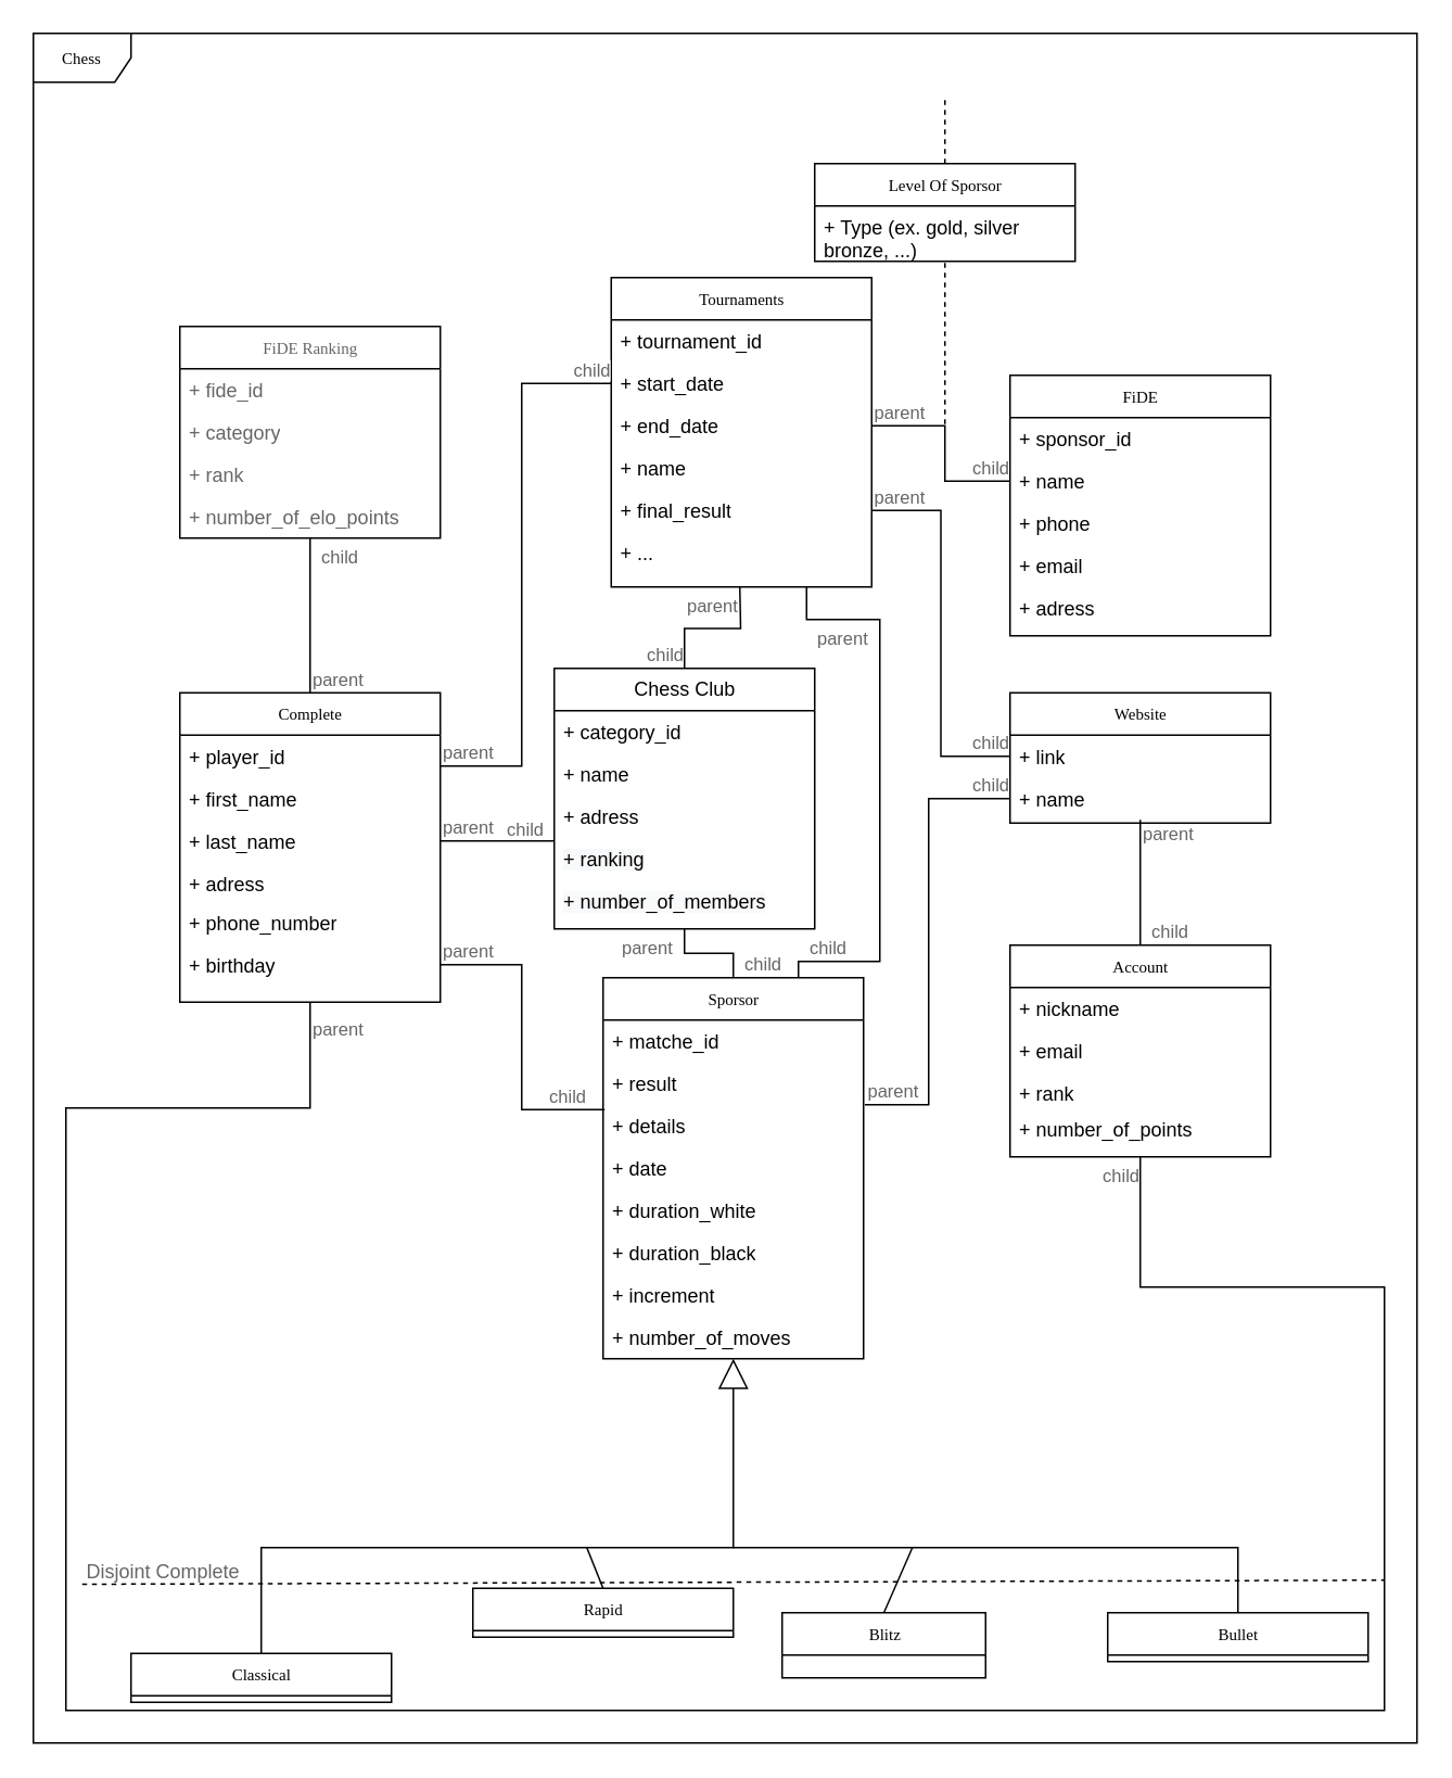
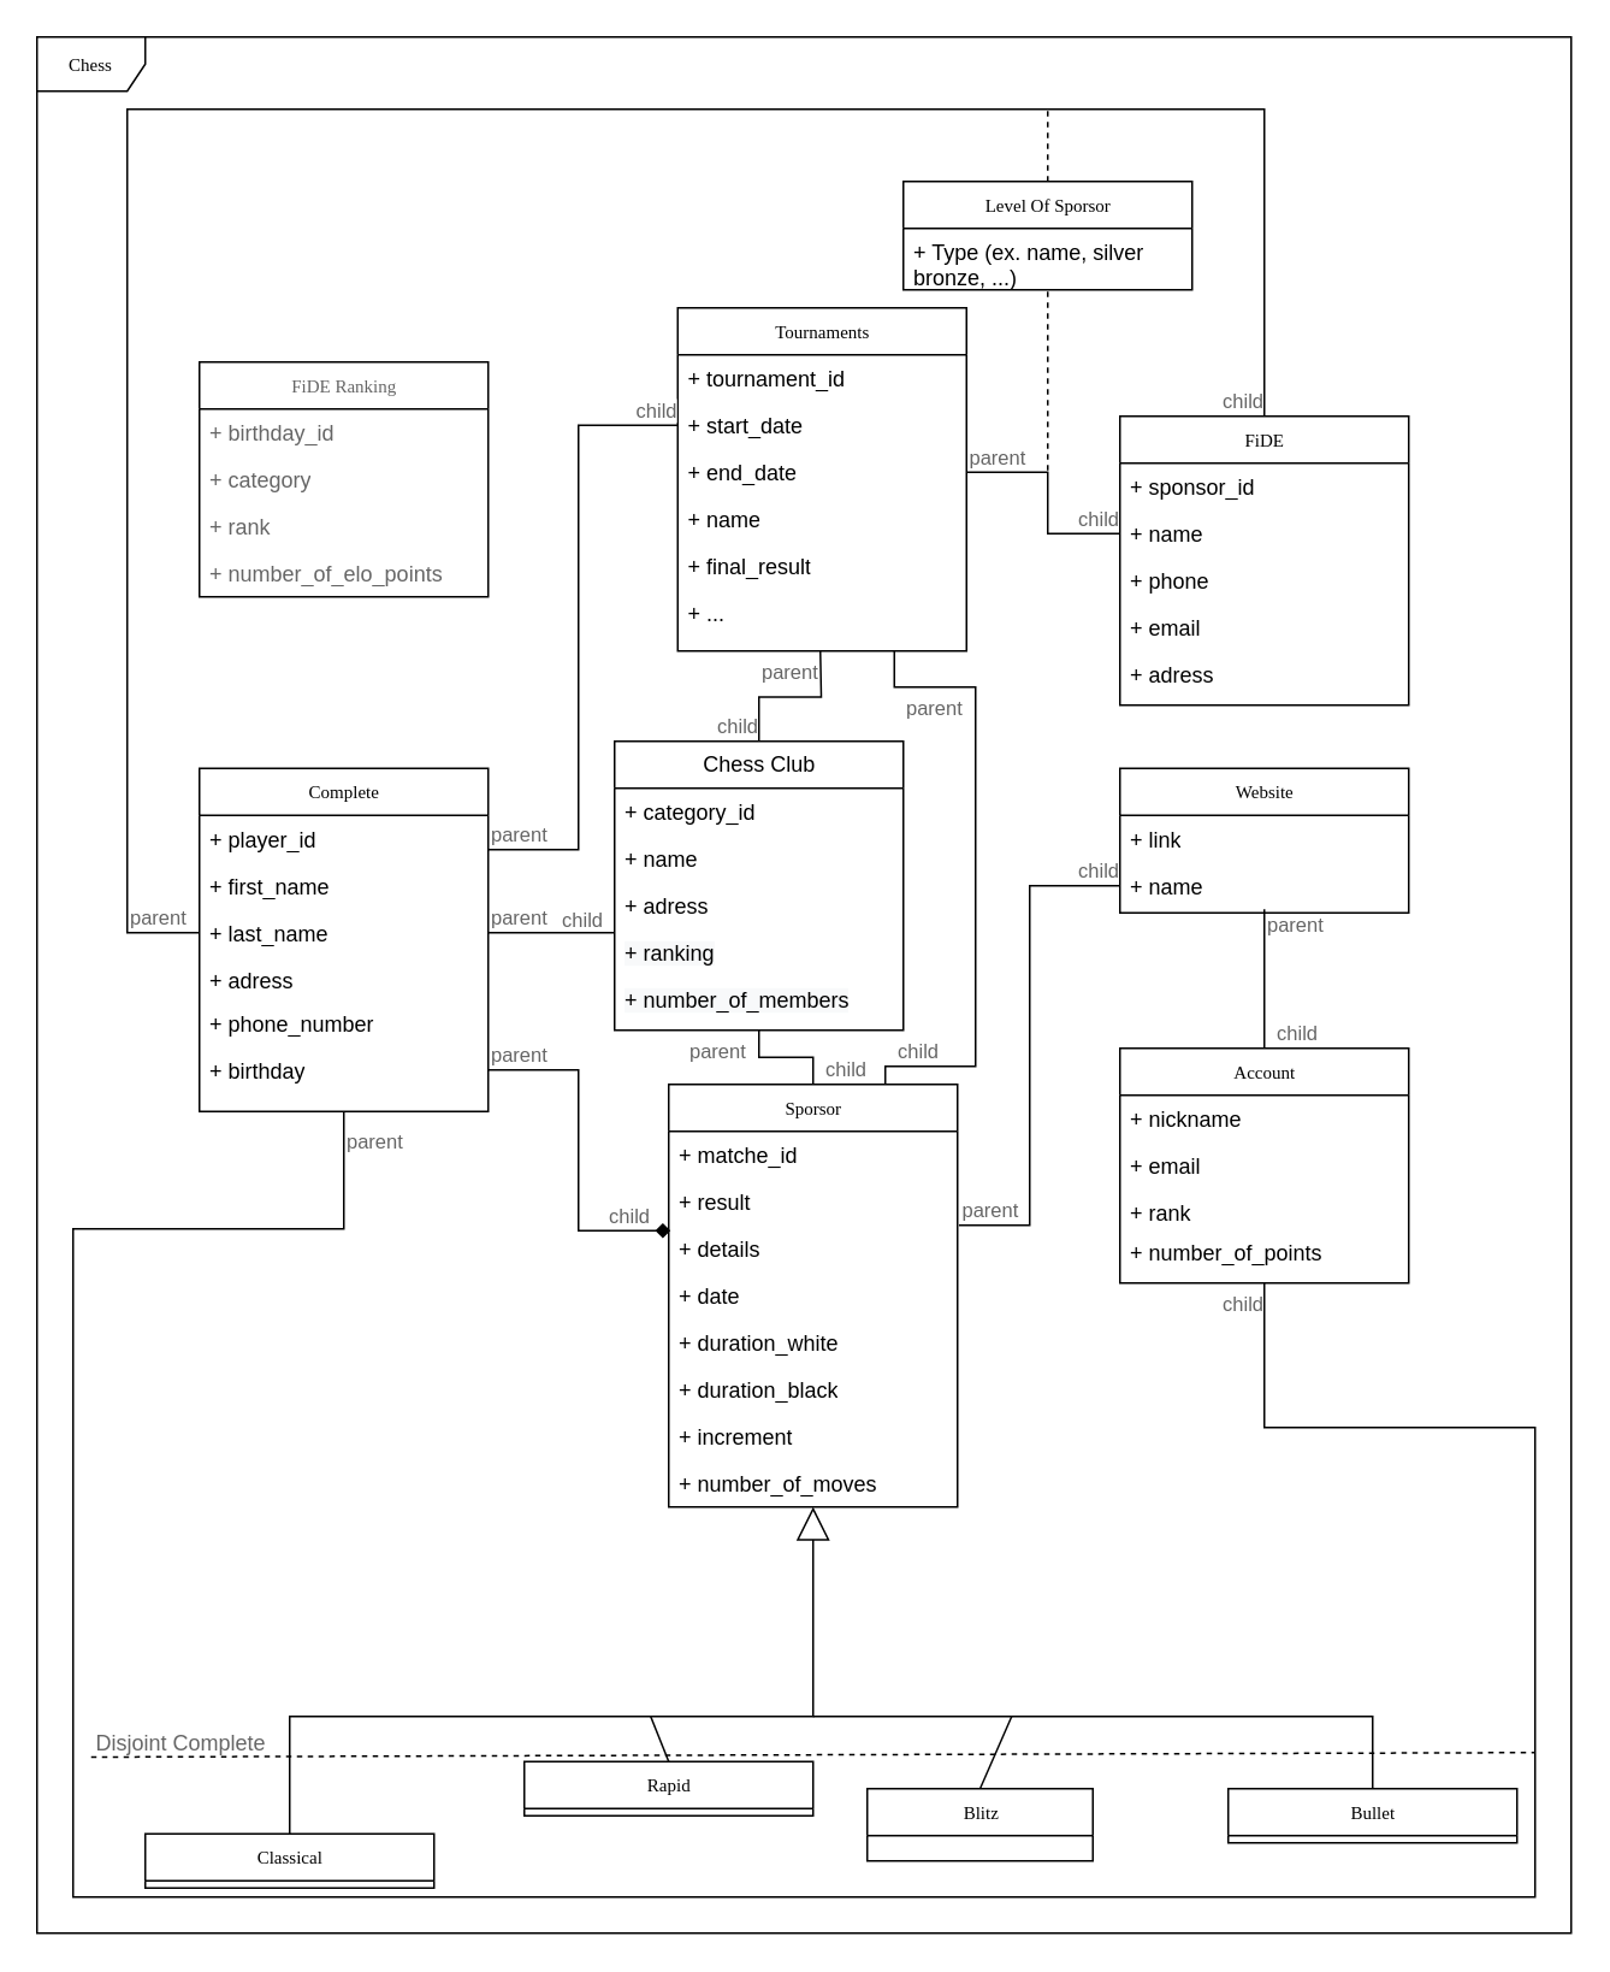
+ <mxCell id="86" value="" style="endArrow=none;html=1;edgeStyle=orthogonalEdgeStyle;rounded=0;fontColor=#666666;entryX=0.5;entryY=0;entryDx=0;entryDy=0;exitX=0;exitY=0.5;exitDx=0;exitDy=0;" parent="1" source="6" target="23" edge="1"><mxGeometry relative="1" as="geometry"><mxPoint x="390" y="160.01" as="sourcePoint" /><mxPoint x="490.96" y="160" as="targetPoint" /><Array as="points"><mxPoint x="70" y="516" /><mxPoint x="70" y="60" /><mxPoint x="700" y="60" /></Array></mxGeometry></mxCell>
+ <mxCell id="87" value="parent" style="edgeLabel;resizable=0;html=1;align=left;verticalAlign=bottom;fontColor=#666666;" parent="86" connectable="0" vertex="1"><mxGeometry x="-1" relative="1" as="geometry"><mxPoint x="-40" as="offset" /></mxGeometry></mxCell>
+ <mxCell id="88" value="child" style="edgeLabel;resizable=0;html=1;align=right;verticalAlign=bottom;fontColor=#666666;" parent="86" connectable="0" vertex="1"><mxGeometry x="1" relative="1" as="geometry" /></mxCell>
- <mxCell id="102" value="+ Type (ex. gold, silver bronze, ...)" style="text;html=1;strokeColor=none;fillColor=none;align=left;verticalAlign=top;spacingLeft=4;spacingRight=4;whiteSpace=wrap;overflow=hidden;rotatable=0;points=[[0,0.5],[1,0.5]];portConstraint=eastwest;" vertex="1" parent="101"><mxGeometry y="26" width="160" height="34" as="geometry" /></mxCell>
+ <mxCell id="102" value="+ Type (ex. name, silver bronze, ...)" style="text;html=1;strokeColor=none;fillColor=none;align=left;verticalAlign=top;spacingLeft=4;spacingRight=4;whiteSpace=wrap;overflow=hidden;rotatable=0;points=[[0,0.5],[1,0.5]];portConstraint=eastwest;" vertex="1" parent="101"><mxGeometry y="26" width="160" height="34" as="geometry" /></mxCell>
- <mxCell id="60" value="+ fide_id" style="text;html=1;strokeColor=none;fillColor=none;align=left;verticalAlign=top;spacingLeft=4;spacingRight=4;whiteSpace=wrap;overflow=hidden;rotatable=0;points=[[0,0.5],[1,0.5]];portConstraint=eastwest;fontColor=#666666;" parent="59" vertex="1"><mxGeometry y="26" width="160" height="26" as="geometry" /></mxCell>
+ <mxCell id="60" value="+ birthday_id" style="text;html=1;strokeColor=none;fillColor=none;align=left;verticalAlign=top;spacingLeft=4;spacingRight=4;whiteSpace=wrap;overflow=hidden;rotatable=0;points=[[0,0.5],[1,0.5]];portConstraint=eastwest;fontColor=#666666;" parent="59" vertex="1"><mxGeometry y="26" width="160" height="26" as="geometry" /></mxCell>
- <mxCell id="74" value="" style="endArrow=none;html=1;edgeStyle=orthogonalEdgeStyle;rounded=0;fontColor=#666666;entryX=0.5;entryY=1;entryDx=0;entryDy=0;exitX=0.5;exitY=0;exitDx=0;exitDy=0;entryPerimeter=0;" parent="1" source="3" target="63" edge="1"><mxGeometry relative="1" as="geometry"><mxPoint x="150" y="410.01" as="sourcePoint" /><mxPoint x="250.96" y="410" as="targetPoint" /></mxGeometry></mxCell>
- <mxCell id="75" value="parent" style="edgeLabel;resizable=0;html=1;align=left;verticalAlign=bottom;fontColor=#666666;" parent="74" connectable="0" vertex="1"><mxGeometry x="-1" relative="1" as="geometry" /></mxCell>
- <mxCell id="76" value="child" style="edgeLabel;resizable=0;html=1;align=right;verticalAlign=bottom;fontColor=#666666;" parent="74" connectable="0" vertex="1"><mxGeometry x="1" relative="1" as="geometry"><mxPoint x="30" y="20" as="offset" /></mxGeometry></mxCell>
- <mxCell id="77" value="" style="endArrow=none;html=1;edgeStyle=orthogonalEdgeStyle;rounded=0;fontColor=#666666;entryX=0;entryY=0.5;entryDx=0;entryDy=0;exitX=1;exitY=0.5;exitDx=0;exitDy=0;" parent="1" source="15" target="21" edge="1"><mxGeometry relative="1" as="geometry"><mxPoint x="530" y="390.01" as="sourcePoint" /><mxPoint x="630.96" y="390" as="targetPoint" /></mxGeometry></mxCell>
- <mxCell id="78" value="parent" style="edgeLabel;resizable=0;html=1;align=left;verticalAlign=bottom;fontColor=#666666;" parent="77" connectable="0" vertex="1"><mxGeometry x="-1" relative="1" as="geometry" /></mxCell>
- <mxCell id="79" value="child" style="edgeLabel;resizable=0;html=1;align=right;verticalAlign=bottom;fontColor=#666666;" parent="77" connectable="0" vertex="1"><mxGeometry x="1" relative="1" as="geometry" /></mxCell>
- <mxCell id="64" value="" style="endArrow=none;html=1;edgeStyle=orthogonalEdgeStyle;rounded=0;fontColor=#666666;entryX=0.006;entryY=1.115;entryDx=0;entryDy=0;exitX=1;exitY=0.5;exitDx=0;exitDy=0;entryPerimeter=0;" parent="1" source="9" target="42" edge="1"><mxGeometry relative="1" as="geometry"><mxPoint x="260" y="450" as="sourcePoint" /><mxPoint x="420" y="450" as="targetPoint" /></mxGeometry></mxCell>
+ <mxCell id="64" value="" style="endArrow=diamond;html=1;edgeStyle=orthogonalEdgeStyle;rounded=0;fontColor=#666666;entryX=0.006;entryY=1.115;entryDx=0;entryDy=0;exitX=1;exitY=0.5;exitDx=0;exitDy=0;entryPerimeter=0;" parent="1" source="9" target="42" edge="1"><mxGeometry relative="1" as="geometry"><mxPoint x="260" y="450" as="sourcePoint" /><mxPoint x="420" y="450" as="targetPoint" /></mxGeometry></mxCell>
